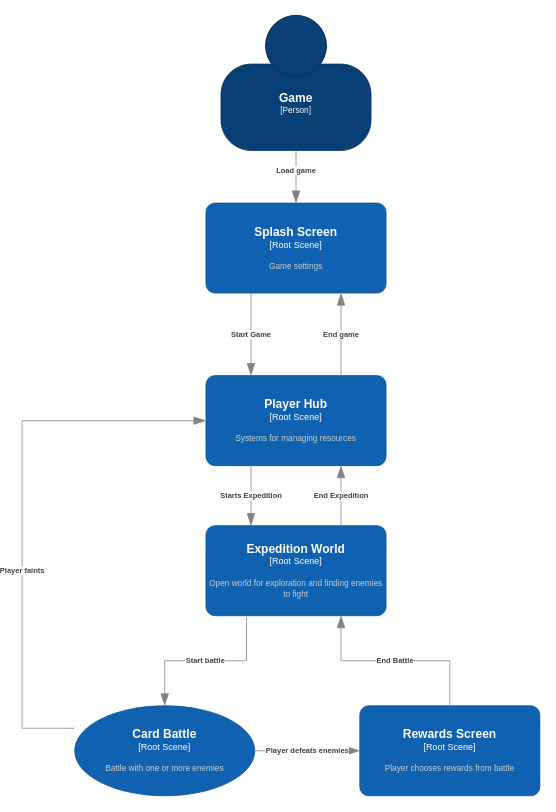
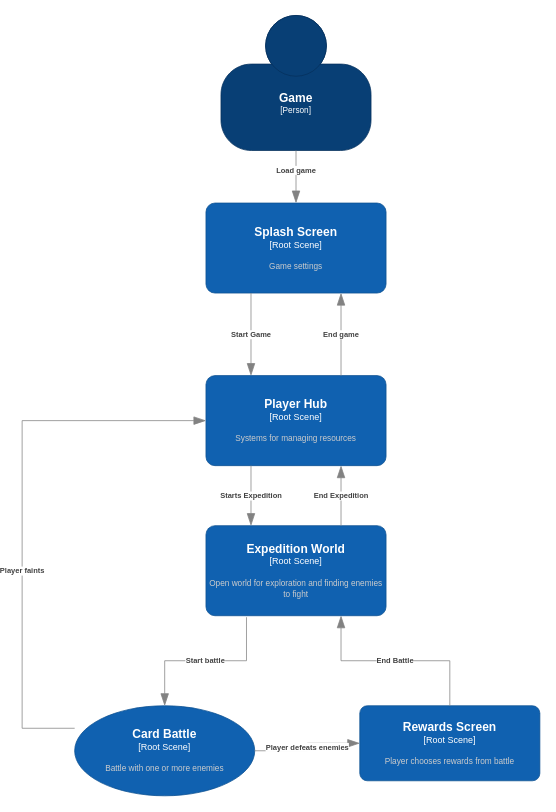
- <mxCell id="11" value="&lt;font style=&quot;font-size: 16px&quot;&gt;&lt;b&gt;Rewards Screen&lt;/b&gt;&lt;/font&gt;&lt;div&gt;[Root Scene]&lt;/div&gt;&lt;br&gt;&lt;div&gt;&lt;font style=&quot;font-size: 11px&quot;&gt;&lt;font color=&quot;#cccccc&quot;&gt;Player chooses rewards from battle&lt;/font&gt;&lt;/div&gt;" style="rounded=1;whiteSpace=wrap;html=1;labelBackgroundColor=none;fillColor=#1061B0;fontColor=#ffffff;align=center;arcSize=10;strokeColor=#0D5091;metaEdit=1;resizable=0;points=[[0.25,0,0],[0.5,0,0],[0.75,0,0],[1,0.25,0],[1,0.5,0],[1,0.75,0],[0.75,1,0],[0.5,1,0],[0.25,1,0],[0,0.75,0],[0,0.5,0],[0,0.25,0]];" vertex="1" parent="1"><mxGeometry x="470" y="940" width="240" height="120" as="geometry" /></mxCell>
+ <mxCell id="11" value="&lt;font style=&quot;font-size: 16px&quot;&gt;&lt;b&gt;Rewards Screen&lt;/b&gt;&lt;/font&gt;&lt;div&gt;[Root Scene]&lt;/div&gt;&lt;br&gt;&lt;div&gt;&lt;font style=&quot;font-size: 11px&quot;&gt;&lt;font color=&quot;#cccccc&quot;&gt;Player chooses rewards from battle&lt;/font&gt;&lt;/div&gt;" style="rounded=1;whiteSpace=wrap;html=1;labelBackgroundColor=none;fillColor=#1061B0;fontColor=#ffffff;align=center;arcSize=10;strokeColor=#0D5091;metaEdit=1;resizable=0;points=[[0.25,0,0],[0.5,0,0],[0.75,0,0],[1,0.25,0],[1,0.5,0],[1,0.75,0],[0.75,1,0],[0.5,1,0],[0.25,1,0],[0,0.75,0],[0,0.5,0],[0,0.25,0]];" vertex="1" parent="1"><mxGeometry x="470" y="940" width="240" height="100" as="geometry" /></mxCell>
